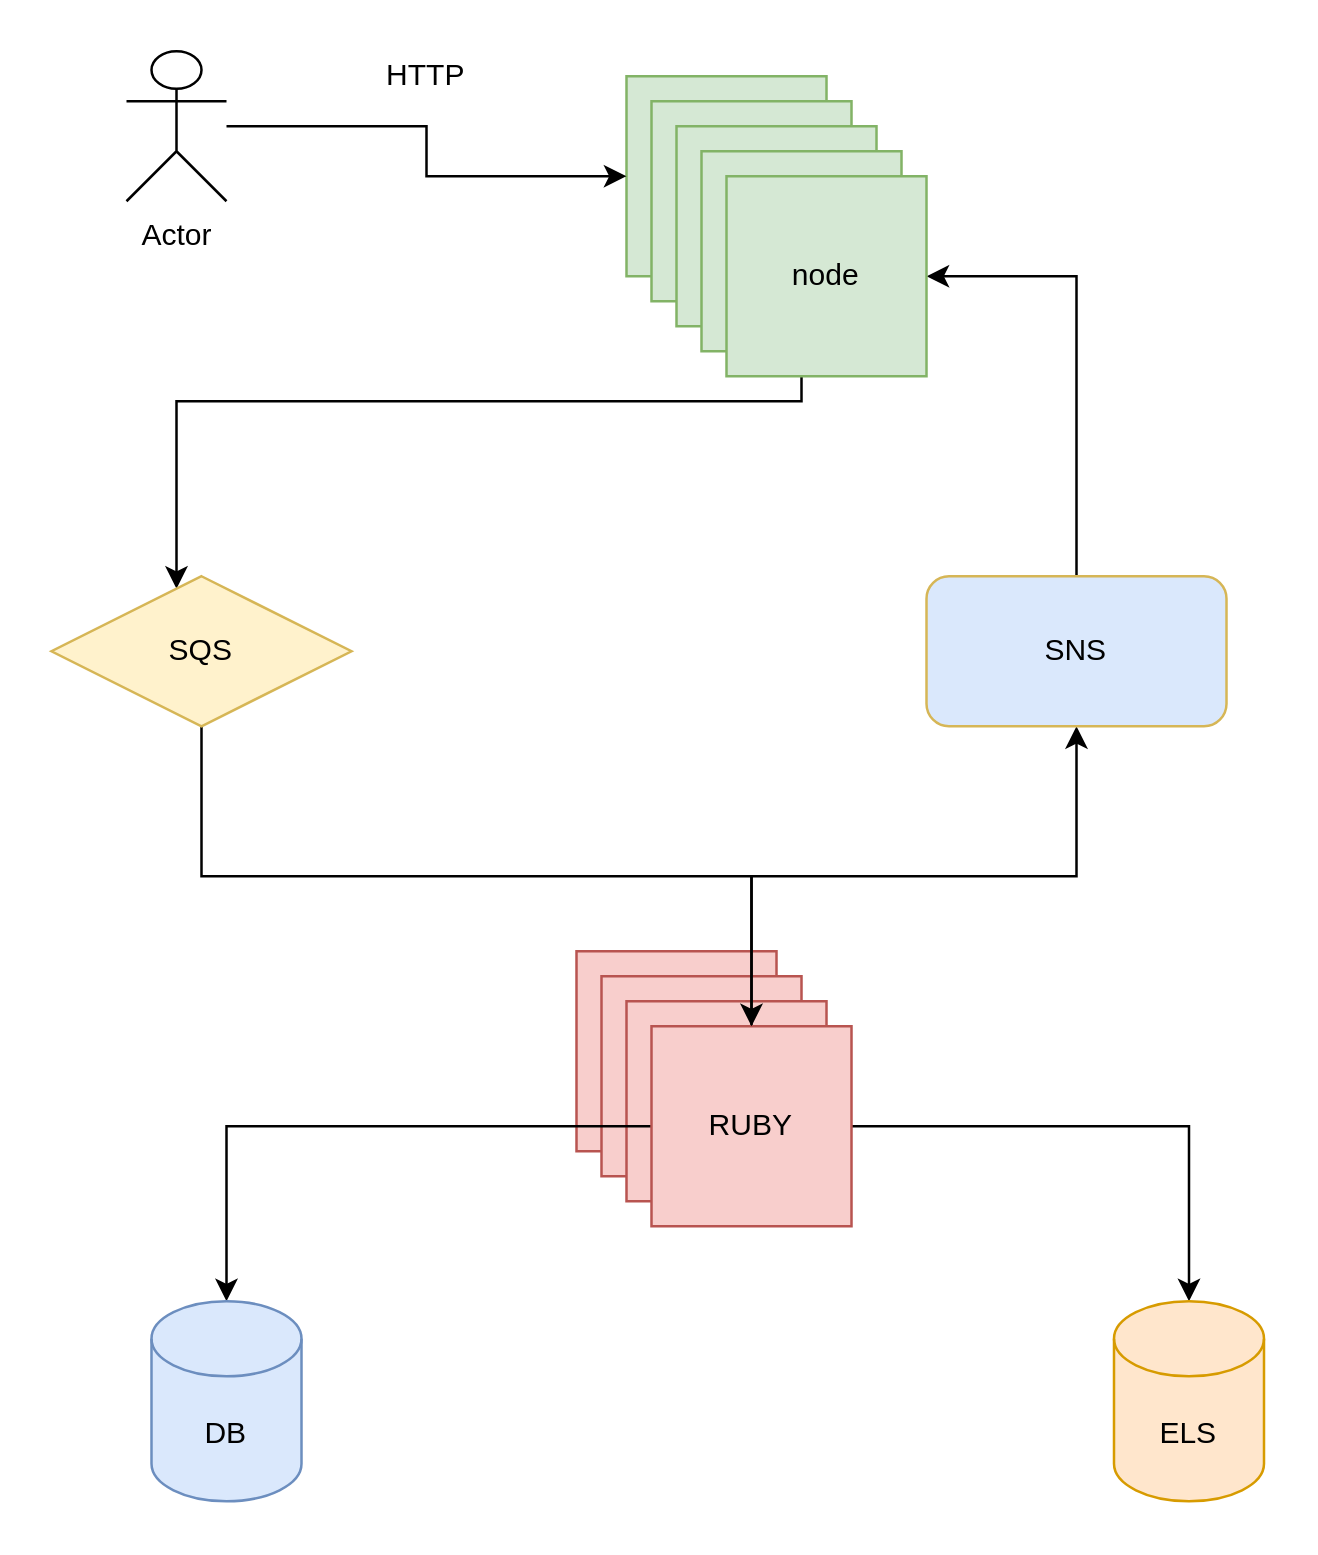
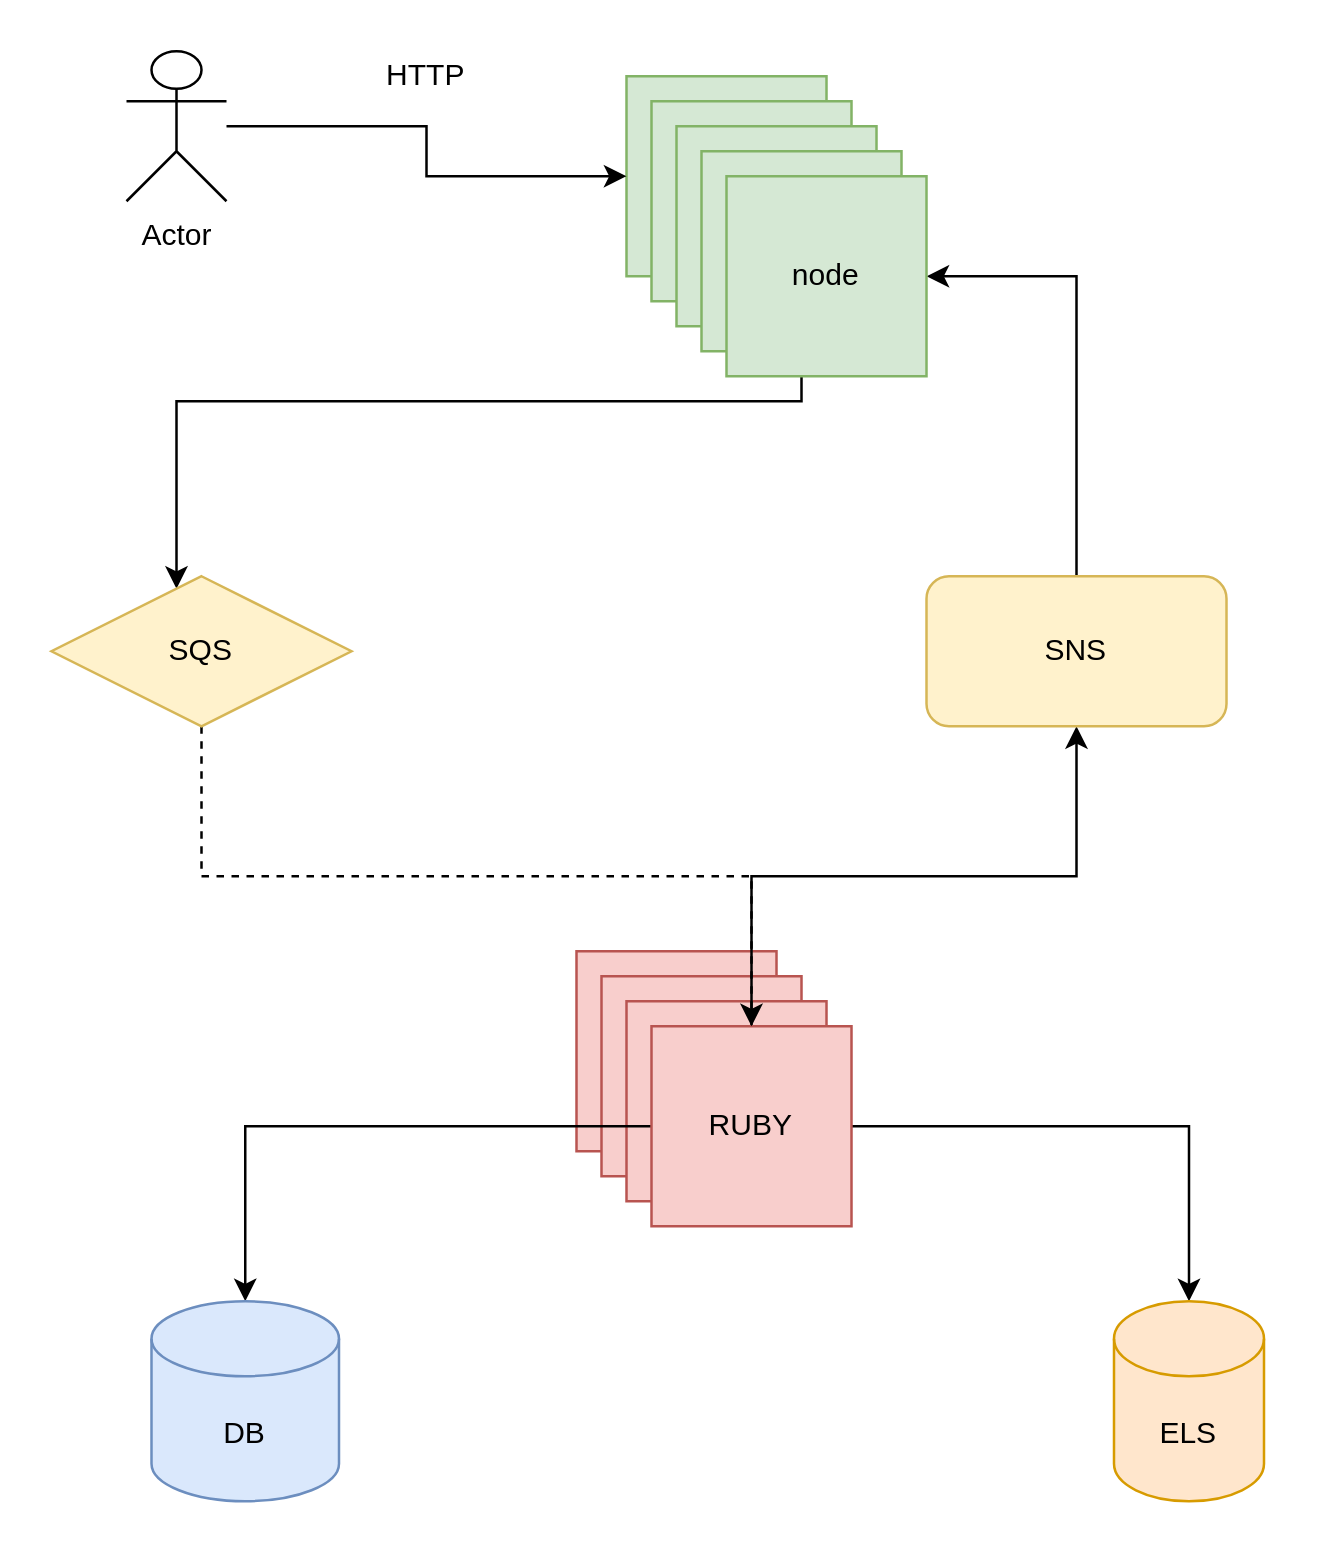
- <mxCell id="18" value="SNS" style="rounded=1;whiteSpace=wrap;html=1;fillColor=#dae8fc;strokeColor=#d6b656;" vertex="1" parent="1"><mxGeometry x="370" y="230" width="120" height="60" as="geometry" /></mxCell>
+ <mxCell id="18" value="SNS" style="rounded=1;whiteSpace=wrap;html=1;fillColor=#fff2cc;strokeColor=#d6b656;" vertex="1" parent="1"><mxGeometry x="370" y="230" width="120" height="60" as="geometry" /></mxCell>
- <mxCell id="11" style="edgeStyle=orthogonalEdgeStyle;rounded=0;orthogonalLoop=1;jettySize=auto;html=1;exitX=0.5;exitY=1;exitDx=0;exitDy=0;entryX=0.5;entryY=0;entryDx=0;entryDy=0;" edge="1" parent="1" source="12" target="10"><mxGeometry relative="1" as="geometry" /></mxCell>
+ <mxCell id="11" style="edgeStyle=orthogonalEdgeStyle;rounded=0;orthogonalLoop=1;jettySize=auto;html=1;exitX=0.5;exitY=1;exitDx=0;exitDy=0;entryX=0.5;entryY=0;entryDx=0;entryDy=0;dashed=1;" edge="1" parent="1" source="12" target="10"><mxGeometry relative="1" as="geometry" /></mxCell>
- <mxCell id="15" value="DB" style="shape=cylinder3;whiteSpace=wrap;html=1;boundedLbl=1;backgroundOutline=1;size=15;fillColor=#dae8fc;strokeColor=#6c8ebf;" vertex="1" parent="1"><mxGeometry x="60" y="520" width="60" height="80" as="geometry" /></mxCell>
+ <mxCell id="15" value="DB" style="shape=cylinder3;whiteSpace=wrap;html=1;boundedLbl=1;backgroundOutline=1;size=15;fillColor=#dae8fc;strokeColor=#6c8ebf;" vertex="1" parent="1"><mxGeometry x="60" y="520" width="75" height="80" as="geometry" /></mxCell>
